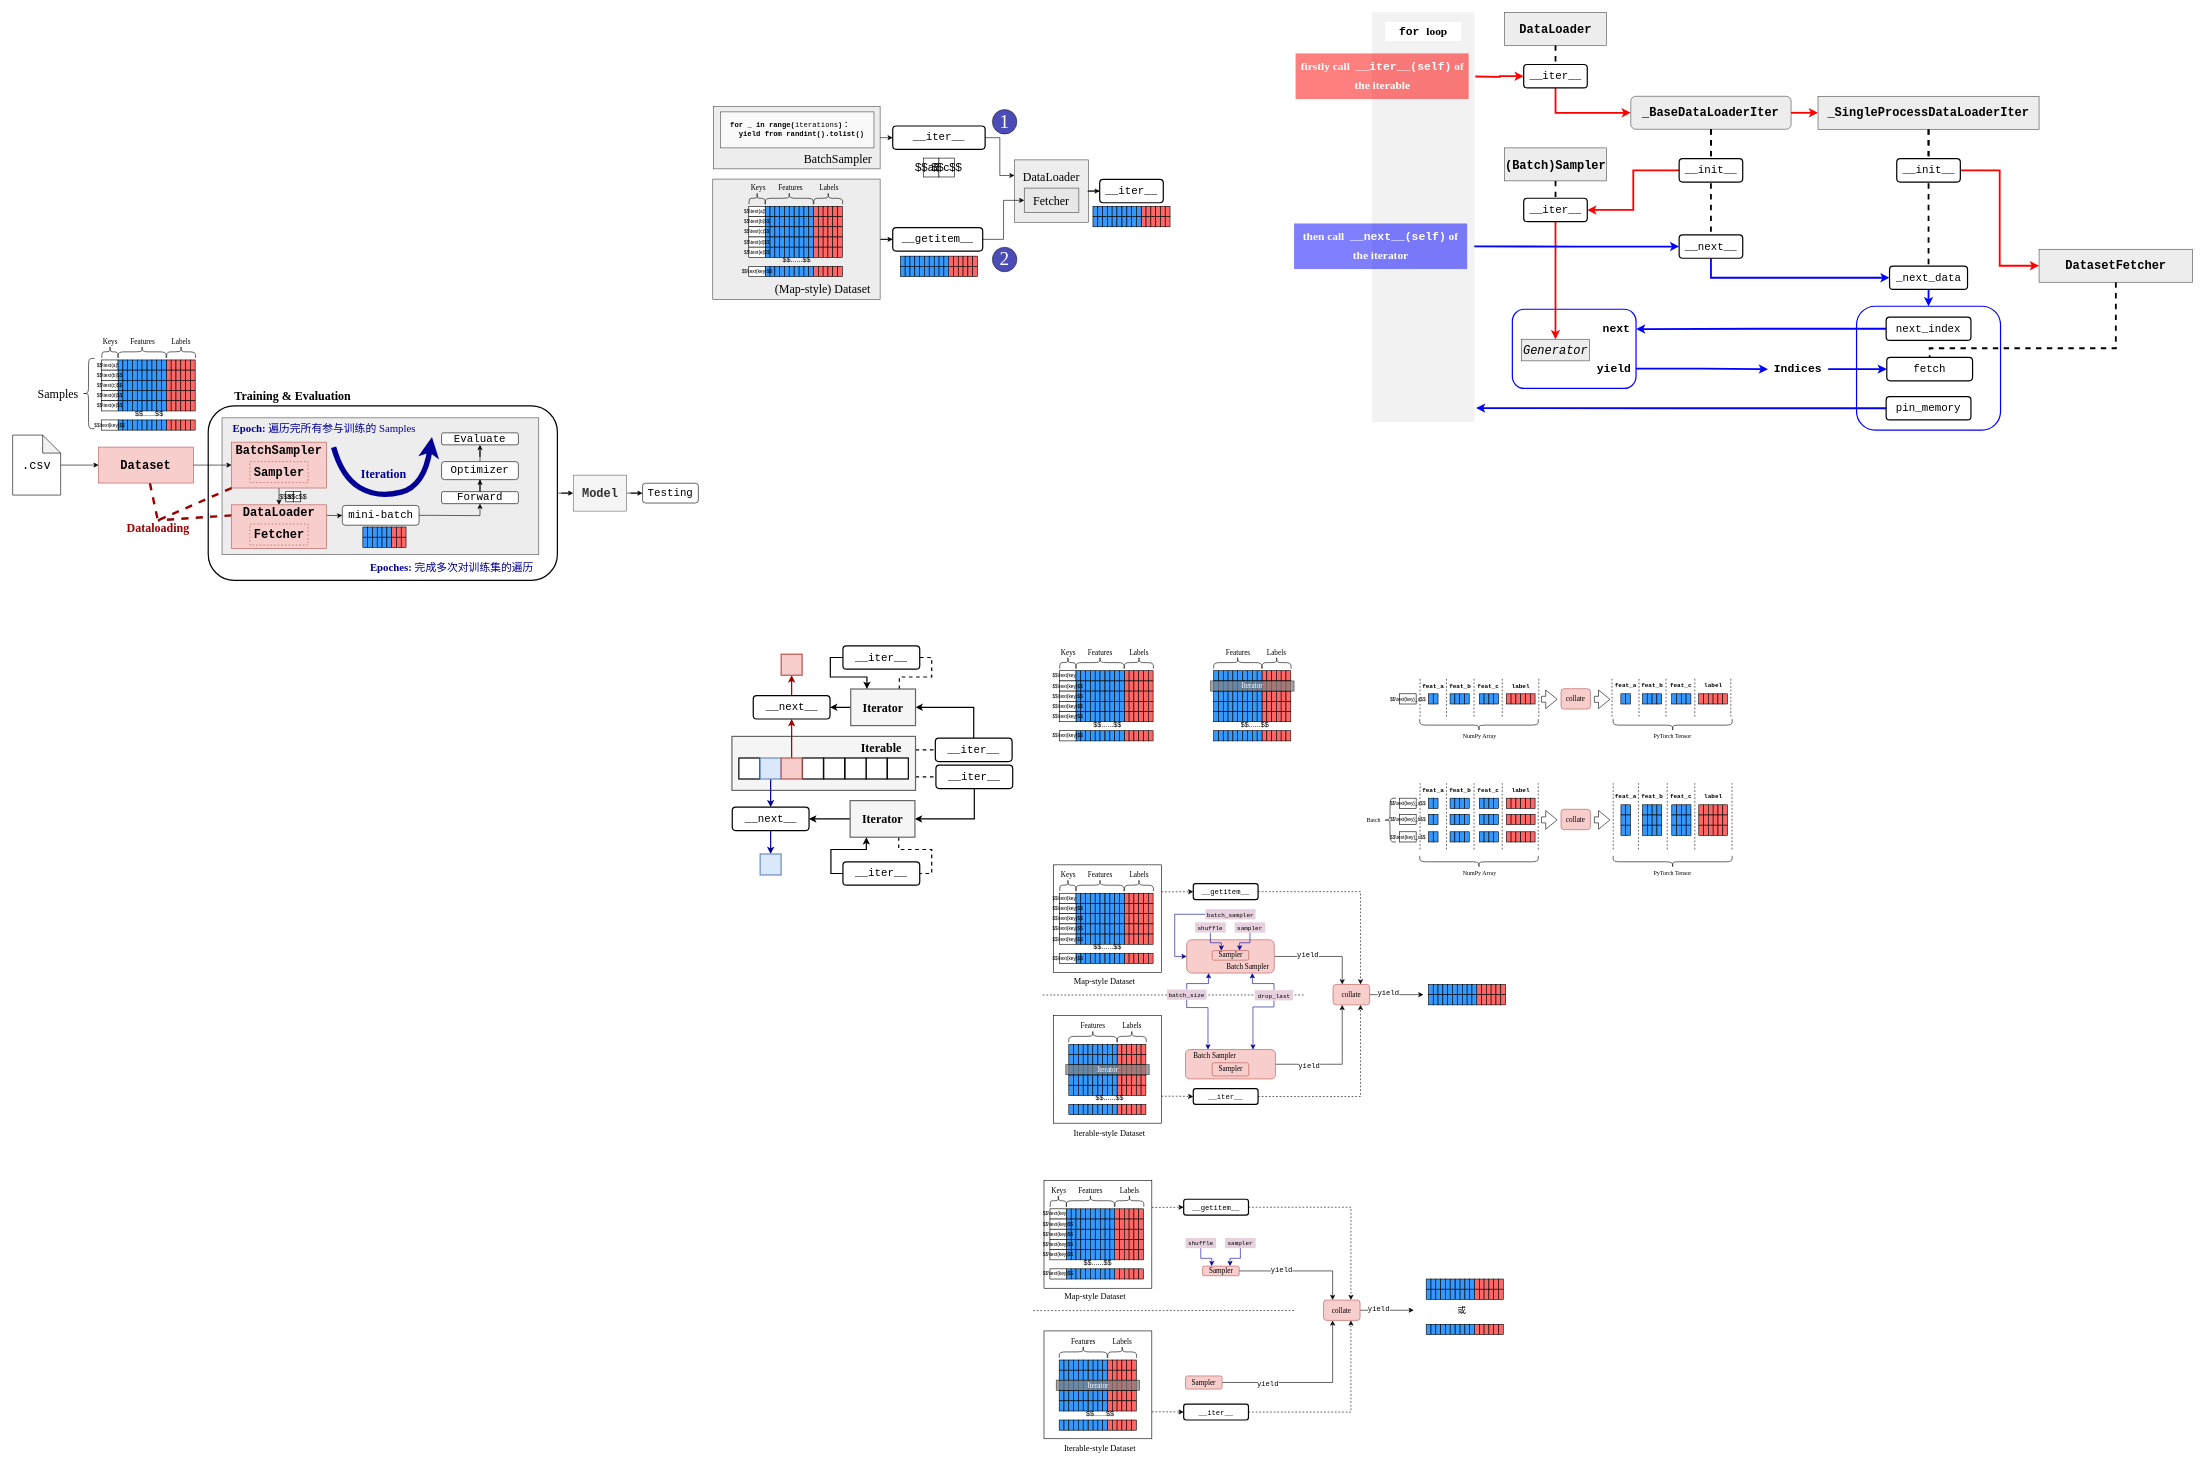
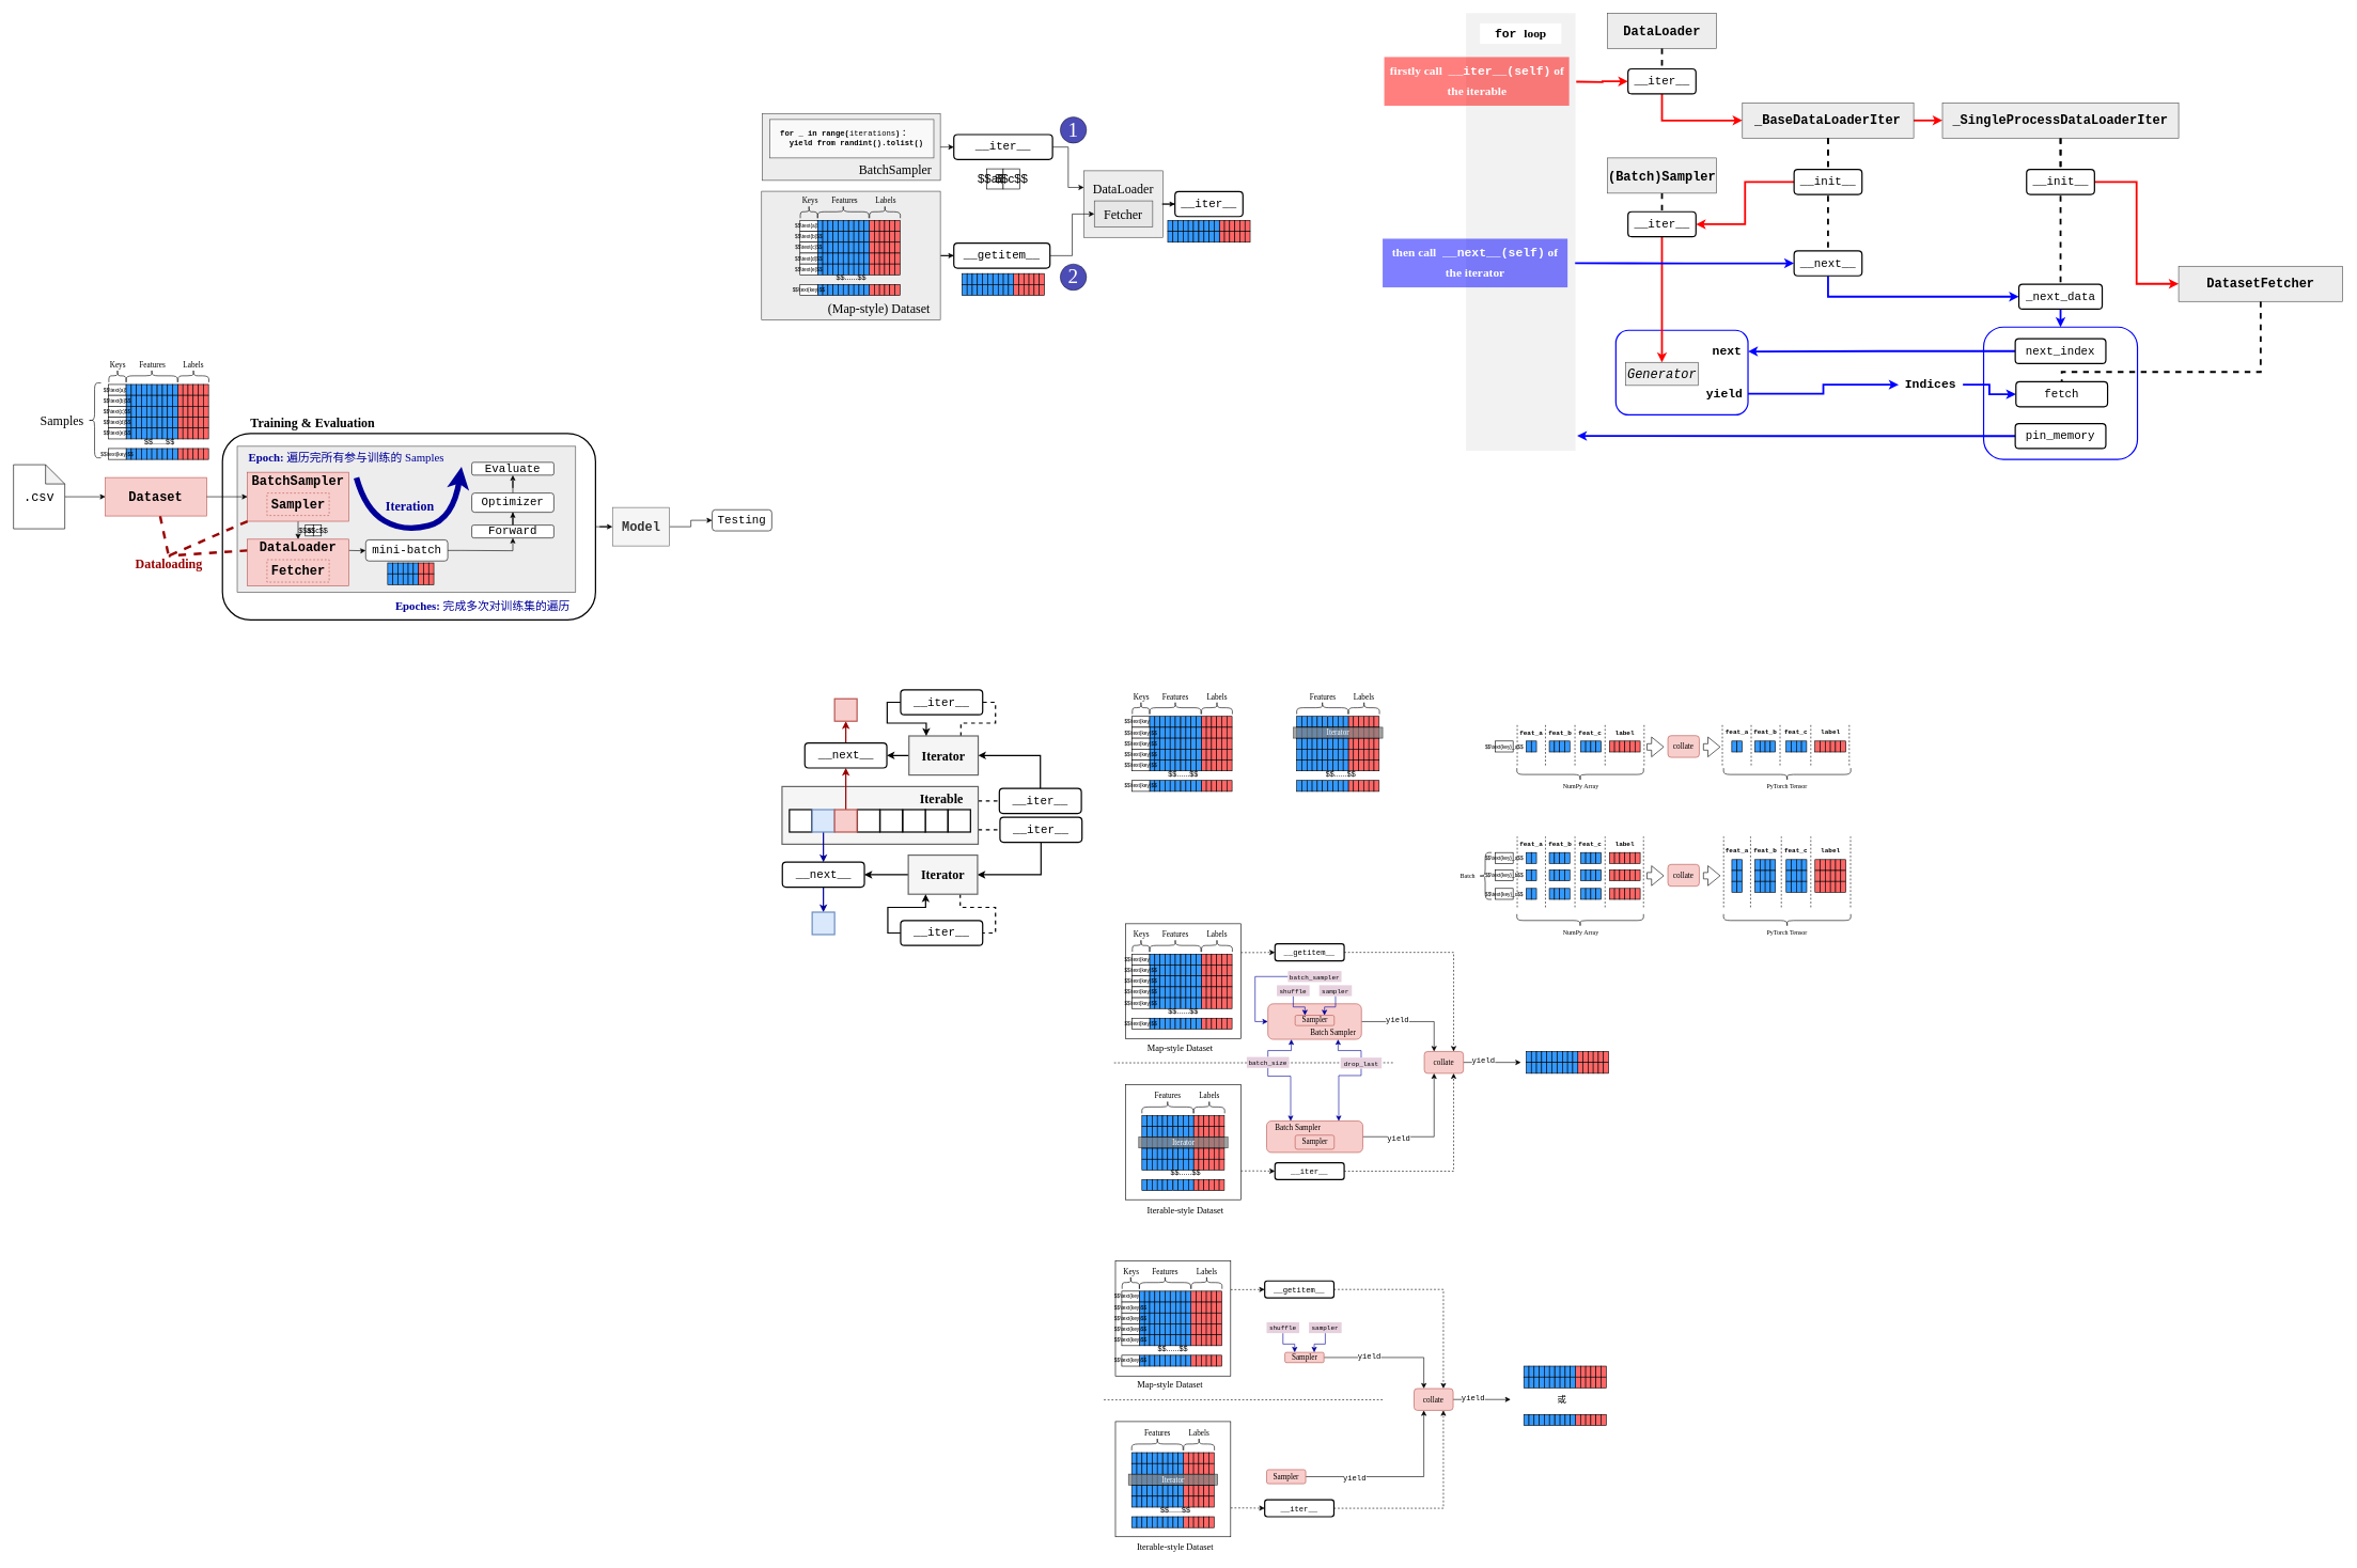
- <mxCell id="1292" value="&lt;font color=&quot;#000000&quot; face=&quot;Courier New&quot;&gt;&lt;span style=&quot;font-size: 20px&quot;&gt;&lt;b&gt;_BaseDataLoaderIter&lt;/b&gt;&lt;/span&gt;&lt;/font&gt;" style="whiteSpace=wrap;html=1;fontFamily=Lucida Console;fontSize=18;fontColor=#FFFFFF;fillColor=#E6E6E6;opacity=70;rounded=1;" parent="1" vertex="1"><mxGeometry x="2717.25" y="160" width="267.25" height="55" as="geometry" /></mxCell>
+ <mxCell id="1292" value="&lt;font color=&quot;#000000&quot; face=&quot;Courier New&quot;&gt;&lt;span style=&quot;font-size: 20px&quot;&gt;&lt;b&gt;_BaseDataLoaderIter&lt;/b&gt;&lt;/span&gt;&lt;/font&gt;" style="rounded=0;whiteSpace=wrap;html=1;fontFamily=Lucida Console;fontSize=18;fontColor=#FFFFFF;fillColor=#E6E6E6;opacity=70;" parent="1" vertex="1"><mxGeometry x="2717.25" y="160" width="267.25" height="55" as="geometry" /></mxCell>
- <mxCell id="1311" value="&lt;font style=&quot;font-size: 19px&quot;&gt;&lt;b&gt;Indices&lt;/b&gt;&lt;/font&gt;" style="rounded=0;whiteSpace=wrap;html=1;fontFamily=Courier New;strokeColor=none;fontSize=15;" parent="1" vertex="1"><mxGeometry x="2946" y="589.5" width="100.13" height="50.5" as="geometry" /></mxCell>
+ <mxCell id="1311" value="&lt;font style=&quot;font-size: 19px&quot;&gt;&lt;b&gt;Indices&lt;/b&gt;&lt;/font&gt;" style="rounded=0;whiteSpace=wrap;html=1;fontFamily=Courier New;strokeColor=none;fontSize=15;" parent="1" vertex="1"><mxGeometry x="2961" y="574.5" width="100.13" height="50.5" as="geometry" /></mxCell>
- <mxCell id="32" value="Testing" style="rounded=1;whiteSpace=wrap;html=1;fontFamily=Courier New;fontSize=18;" parent="1" vertex="1"><mxGeometry x="1070" y="805" width="93" height="33" as="geometry" /></mxCell>
+ <mxCell id="32" value="Testing" style="rounded=1;whiteSpace=wrap;html=1;fontFamily=Courier New;fontSize=18;" parent="1" vertex="1"><mxGeometry x="1110" y="795" width="93" height="33" as="geometry" /></mxCell>
